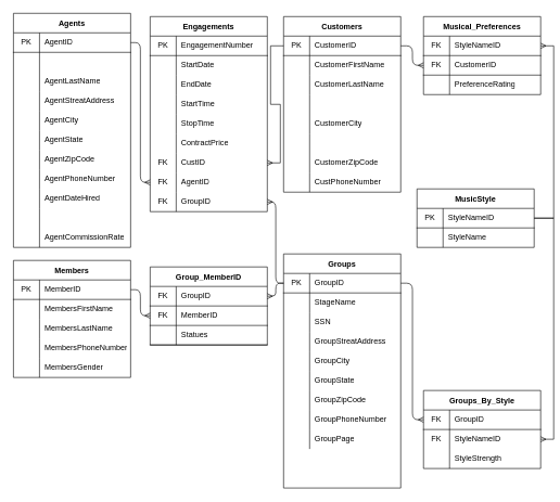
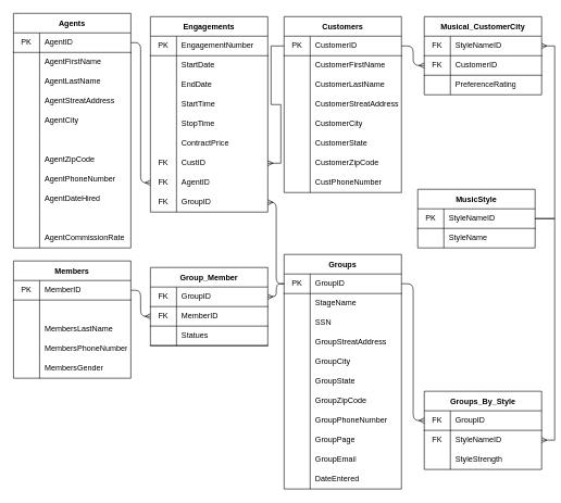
- <mxCell id="35" value="Musical_Preferences" style="shape=table;startSize=30;container=1;collapsible=0;childLayout=tableLayout;fixedRows=1;rowLines=0;fontStyle=1;align=center;pointerEvents=1;" parent="1" vertex="1"><mxGeometry x="650" y="25" width="180" height="120" as="geometry" /></mxCell>
+ <mxCell id="35" value="Musical_CustomerCity" style="shape=table;startSize=30;container=1;collapsible=0;childLayout=tableLayout;fixedRows=1;rowLines=0;fontStyle=1;align=center;pointerEvents=1;" parent="1" vertex="1"><mxGeometry x="650" y="25" width="180" height="120" as="geometry" /></mxCell>
+ <mxCell id="8" value="AgentFirstName" style="shape=partialRectangle;html=1;whiteSpace=wrap;connectable=0;fillColor=none;top=0;left=0;bottom=0;right=0;align=left;spacingLeft=6;overflow=hidden;pointerEvents=1;" parent="6" vertex="1"><mxGeometry x="40" width="140" height="30" as="geometry"><mxRectangle width="140" height="30" as="alternateBounds" /></mxGeometry></mxCell>
+ <mxCell id="57" value="CustomerStreatAddress" style="shape=partialRectangle;html=1;whiteSpace=wrap;connectable=0;fillColor=none;top=0;left=0;bottom=0;right=0;align=left;spacingLeft=6;overflow=hidden;pointerEvents=1;" parent="55" vertex="1"><mxGeometry x="40" width="140" height="30" as="geometry"><mxRectangle width="140" height="30" as="alternateBounds" /></mxGeometry></mxCell>
- <mxCell id="20" value="AgentState" style="shape=partialRectangle;html=1;whiteSpace=wrap;connectable=0;fillColor=none;top=0;left=0;bottom=0;right=0;align=left;spacingLeft=6;overflow=hidden;pointerEvents=1;" parent="18" vertex="1"><mxGeometry x="40" width="140" height="30" as="geometry"><mxRectangle width="140" height="30" as="alternateBounds" /></mxGeometry></mxCell>
+ <mxCell id="63" value="CustomerState" style="shape=partialRectangle;html=1;whiteSpace=wrap;connectable=0;fillColor=none;top=0;left=0;bottom=0;right=0;align=left;spacingLeft=6;overflow=hidden;pointerEvents=1;" parent="61" vertex="1"><mxGeometry x="40" width="140" height="30" as="geometry"><mxRectangle width="140" height="30" as="alternateBounds" /></mxGeometry></mxCell>
- <mxCell id="146" value="Group_MemberID" style="shape=table;startSize=30;container=1;collapsible=0;childLayout=tableLayout;fixedRows=1;rowLines=0;fontStyle=1;align=center;pointerEvents=1;" parent="1" vertex="1"><mxGeometry x="230" y="410" width="180" height="120" as="geometry" /></mxCell>
+ <mxCell id="146" value="Group_Member" style="shape=table;startSize=30;container=1;collapsible=0;childLayout=tableLayout;fixedRows=1;rowLines=0;fontStyle=1;align=center;pointerEvents=1;" parent="1" vertex="1"><mxGeometry x="230" y="410" width="180" height="120" as="geometry" /></mxCell>
- <mxCell id="162" value="MembersFirstName" style="shape=partialRectangle;html=1;whiteSpace=wrap;connectable=0;fillColor=none;top=0;left=0;bottom=0;right=0;align=left;spacingLeft=6;overflow=hidden;pointerEvents=1;" parent="160" vertex="1"><mxGeometry x="40" width="140" height="30" as="geometry" /></mxCell>
+ <mxCell id="128" value="GroupEmail" style="shape=partialRectangle;html=1;whiteSpace=wrap;connectable=0;fillColor=none;top=0;left=0;bottom=0;right=0;align=left;spacingLeft=6;overflow=hidden;pointerEvents=1;" parent="126" vertex="1"><mxGeometry x="40" width="140" height="30" as="geometry"><mxRectangle width="140" height="30" as="alternateBounds" /></mxGeometry></mxCell>
+ <mxCell id="131" value="DateEntered" style="shape=partialRectangle;html=1;whiteSpace=wrap;connectable=0;fillColor=none;top=0;left=0;bottom=0;right=0;align=left;spacingLeft=6;overflow=hidden;pointerEvents=1;" parent="129" vertex="1"><mxGeometry x="40" width="140" height="30" as="geometry"><mxRectangle width="140" height="30" as="alternateBounds" /></mxGeometry></mxCell>
